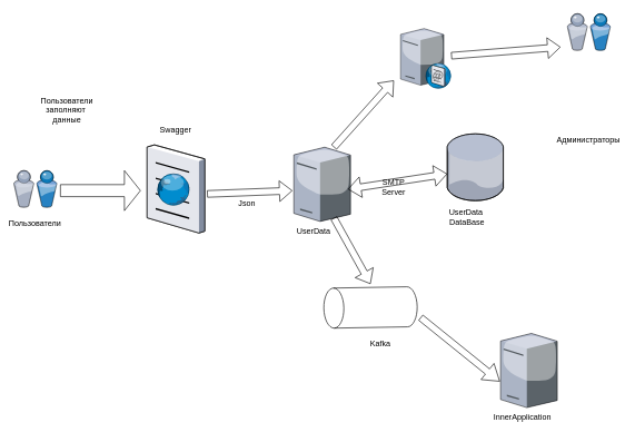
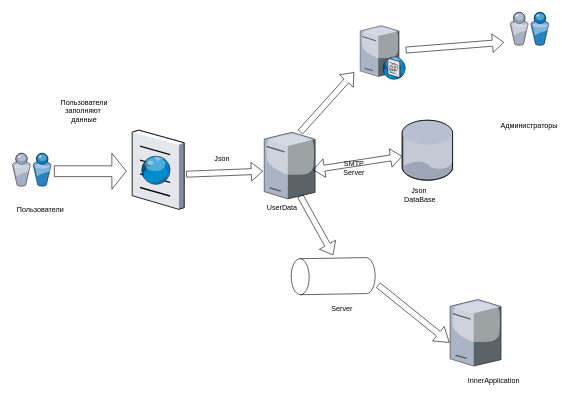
- <mxCell id="18" value="Пользователи заполняют&amp;nbsp;&lt;br&gt;данные" style="text;html=1;strokeColor=none;fillColor=none;align=center;verticalAlign=middle;whiteSpace=wrap;rounded=0;" vertex="1" parent="1"><mxGeometry x="70" y="150" width="60" height="30" as="geometry" /></mxCell>
+ <mxCell id="18" value="Пользователи заполняют&amp;nbsp;&lt;br&gt;данные" style="text;html=1;strokeColor=none;fillColor=none;align=center;verticalAlign=middle;whiteSpace=wrap;rounded=0;" vertex="1" parent="1"><mxGeometry x="110" y="170" width="60" height="30" as="geometry" /></mxCell>
- <mxCell id="17" value="Swagger" style="text;html=1;strokeColor=none;fillColor=none;align=center;verticalAlign=middle;whiteSpace=wrap;rounded=0;" vertex="1" parent="1"><mxGeometry x="233.24" y="180" width="60" height="30" as="geometry" /></mxCell>
- <mxCell id="19" value="Json" style="text;html=1;strokeColor=none;fillColor=none;align=center;verticalAlign=middle;whiteSpace=wrap;rounded=0;" vertex="1" parent="1"><mxGeometry x="340" y="290" width="60" height="30" as="geometry" /></mxCell>
+ <mxCell id="19" value="Json" style="text;html=1;strokeColor=none;fillColor=none;align=center;verticalAlign=middle;whiteSpace=wrap;rounded=0;" vertex="1" parent="1"><mxGeometry x="340" y="250" width="60" height="30" as="geometry" /></mxCell>
- <mxCell id="4" value="UserData&amp;nbsp;&lt;br&gt;DataBase" style="text;html=1;strokeColor=none;fillColor=none;align=center;verticalAlign=middle;whiteSpace=wrap;rounded=0;" vertex="1" parent="1"><mxGeometry x="670" y="310" width="60" height="30" as="geometry" /></mxCell>
+ <mxCell id="4" value="Json&amp;nbsp;&lt;br&gt;DataBase" style="text;html=1;strokeColor=none;fillColor=none;align=center;verticalAlign=middle;whiteSpace=wrap;rounded=0;" vertex="1" parent="1"><mxGeometry x="670" y="310" width="60" height="30" as="geometry" /></mxCell>
- <mxCell id="24" value="Пользователи" style="text;html=1;strokeColor=none;fillColor=none;align=center;verticalAlign=middle;whiteSpace=wrap;rounded=0;" vertex="1" parent="1"><mxGeometry x="22" y="319" width="60" height="30" as="geometry" /></mxCell>
+ <mxCell id="24" value="Пользователи" style="text;html=1;strokeColor=none;fillColor=none;align=center;verticalAlign=middle;whiteSpace=wrap;rounded=0;" vertex="1" parent="1"><mxGeometry x="37" y="334" width="60" height="30" as="geometry" /></mxCell>
- <mxCell id="7" value="Kafka" style="text;html=1;strokeColor=none;fillColor=none;align=center;verticalAlign=middle;whiteSpace=wrap;rounded=0;" vertex="1" parent="1"><mxGeometry x="540" y="500" width="60" height="30" as="geometry" /></mxCell>
+ <mxCell id="7" value="Server" style="text;html=1;strokeColor=none;fillColor=none;align=center;verticalAlign=middle;whiteSpace=wrap;rounded=0;" vertex="1" parent="1"><mxGeometry x="540" y="500" width="60" height="30" as="geometry" /></mxCell>
- <mxCell id="13" value="InnerApplication&lt;br&gt;" style="text;html=1;strokeColor=none;fillColor=none;align=center;verticalAlign=middle;whiteSpace=wrap;rounded=0;" vertex="1" parent="1"><mxGeometry x="752.5" y="610" width="60" height="30" as="geometry" /></mxCell>
+ <mxCell id="13" value="InnerApplication&lt;br&gt;" style="text;html=1;strokeColor=none;fillColor=none;align=center;verticalAlign=middle;whiteSpace=wrap;rounded=0;" vertex="1" parent="1"><mxGeometry x="792.5" y="620" width="60" height="30" as="geometry" /></mxCell>
